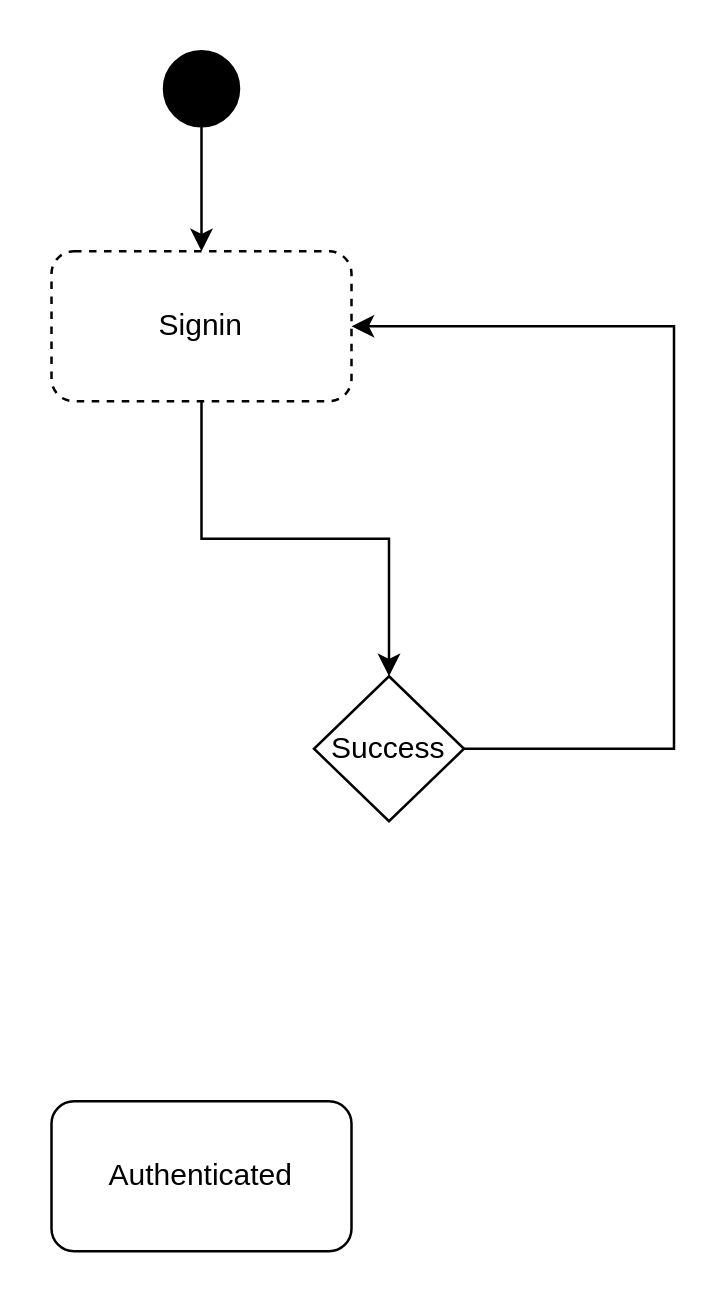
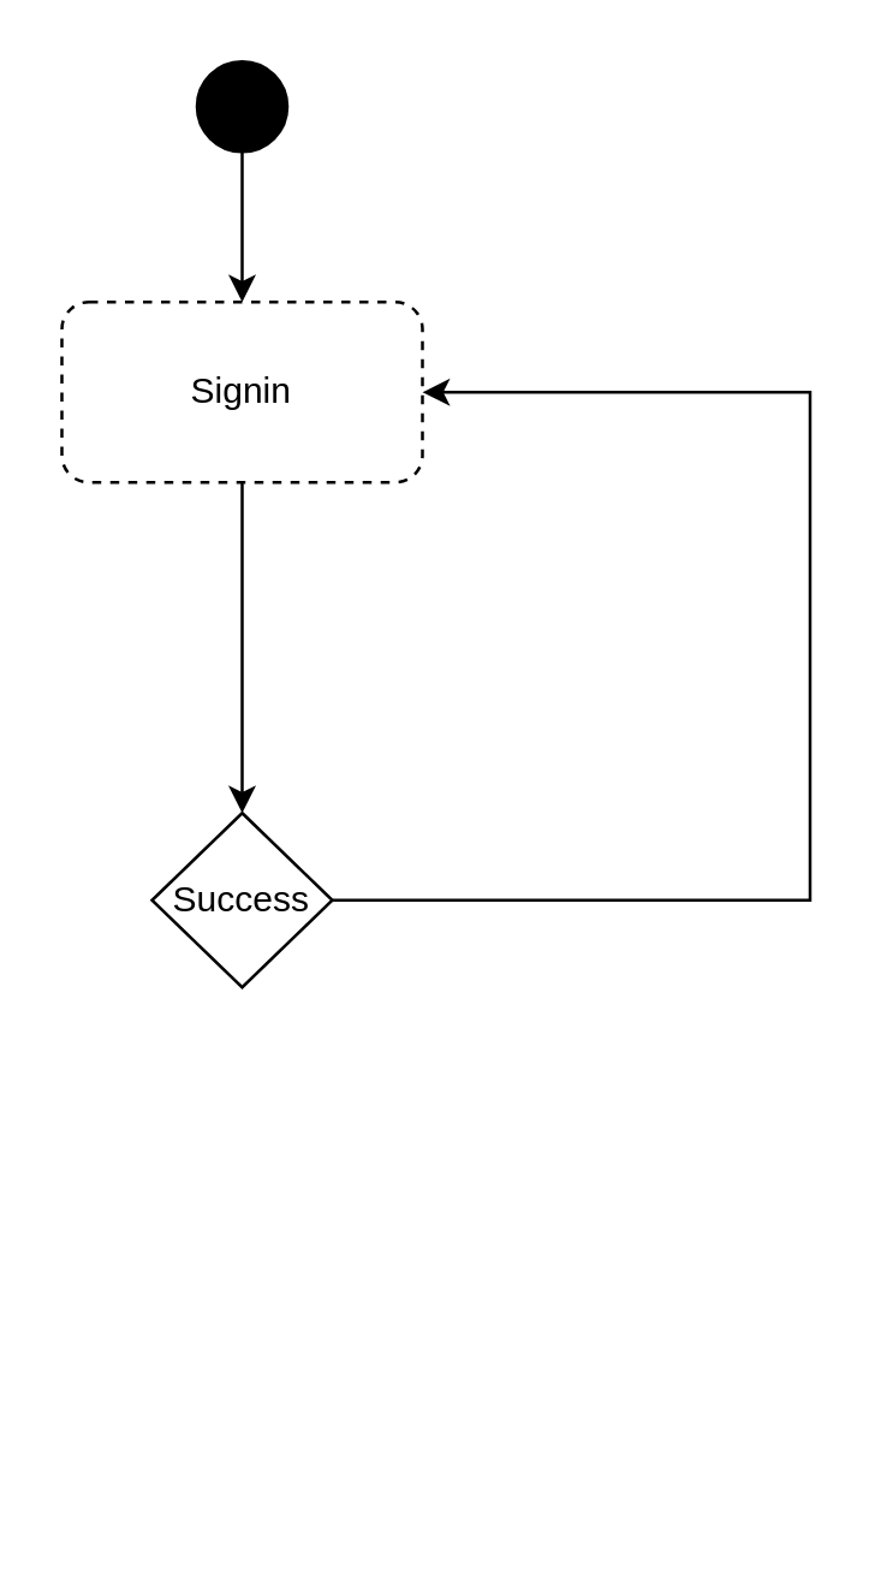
- <mxCell id="7" value="Success" style="rhombus;whiteSpace=wrap;html=1;" parent="1" vertex="1"><mxGeometry x="125" y="270" width="60" height="58" as="geometry" /></mxCell>
+ <mxCell id="7" value="Success" style="rhombus;whiteSpace=wrap;html=1;" parent="1" vertex="1"><mxGeometry x="50" y="270" width="60" height="58" as="geometry" /></mxCell>
- <mxCell id="8" value="Authenticated" style="rounded=1;whiteSpace=wrap;html=1;" parent="1" vertex="1"><mxGeometry x="20" y="440" width="120" height="60" as="geometry" /></mxCell>
